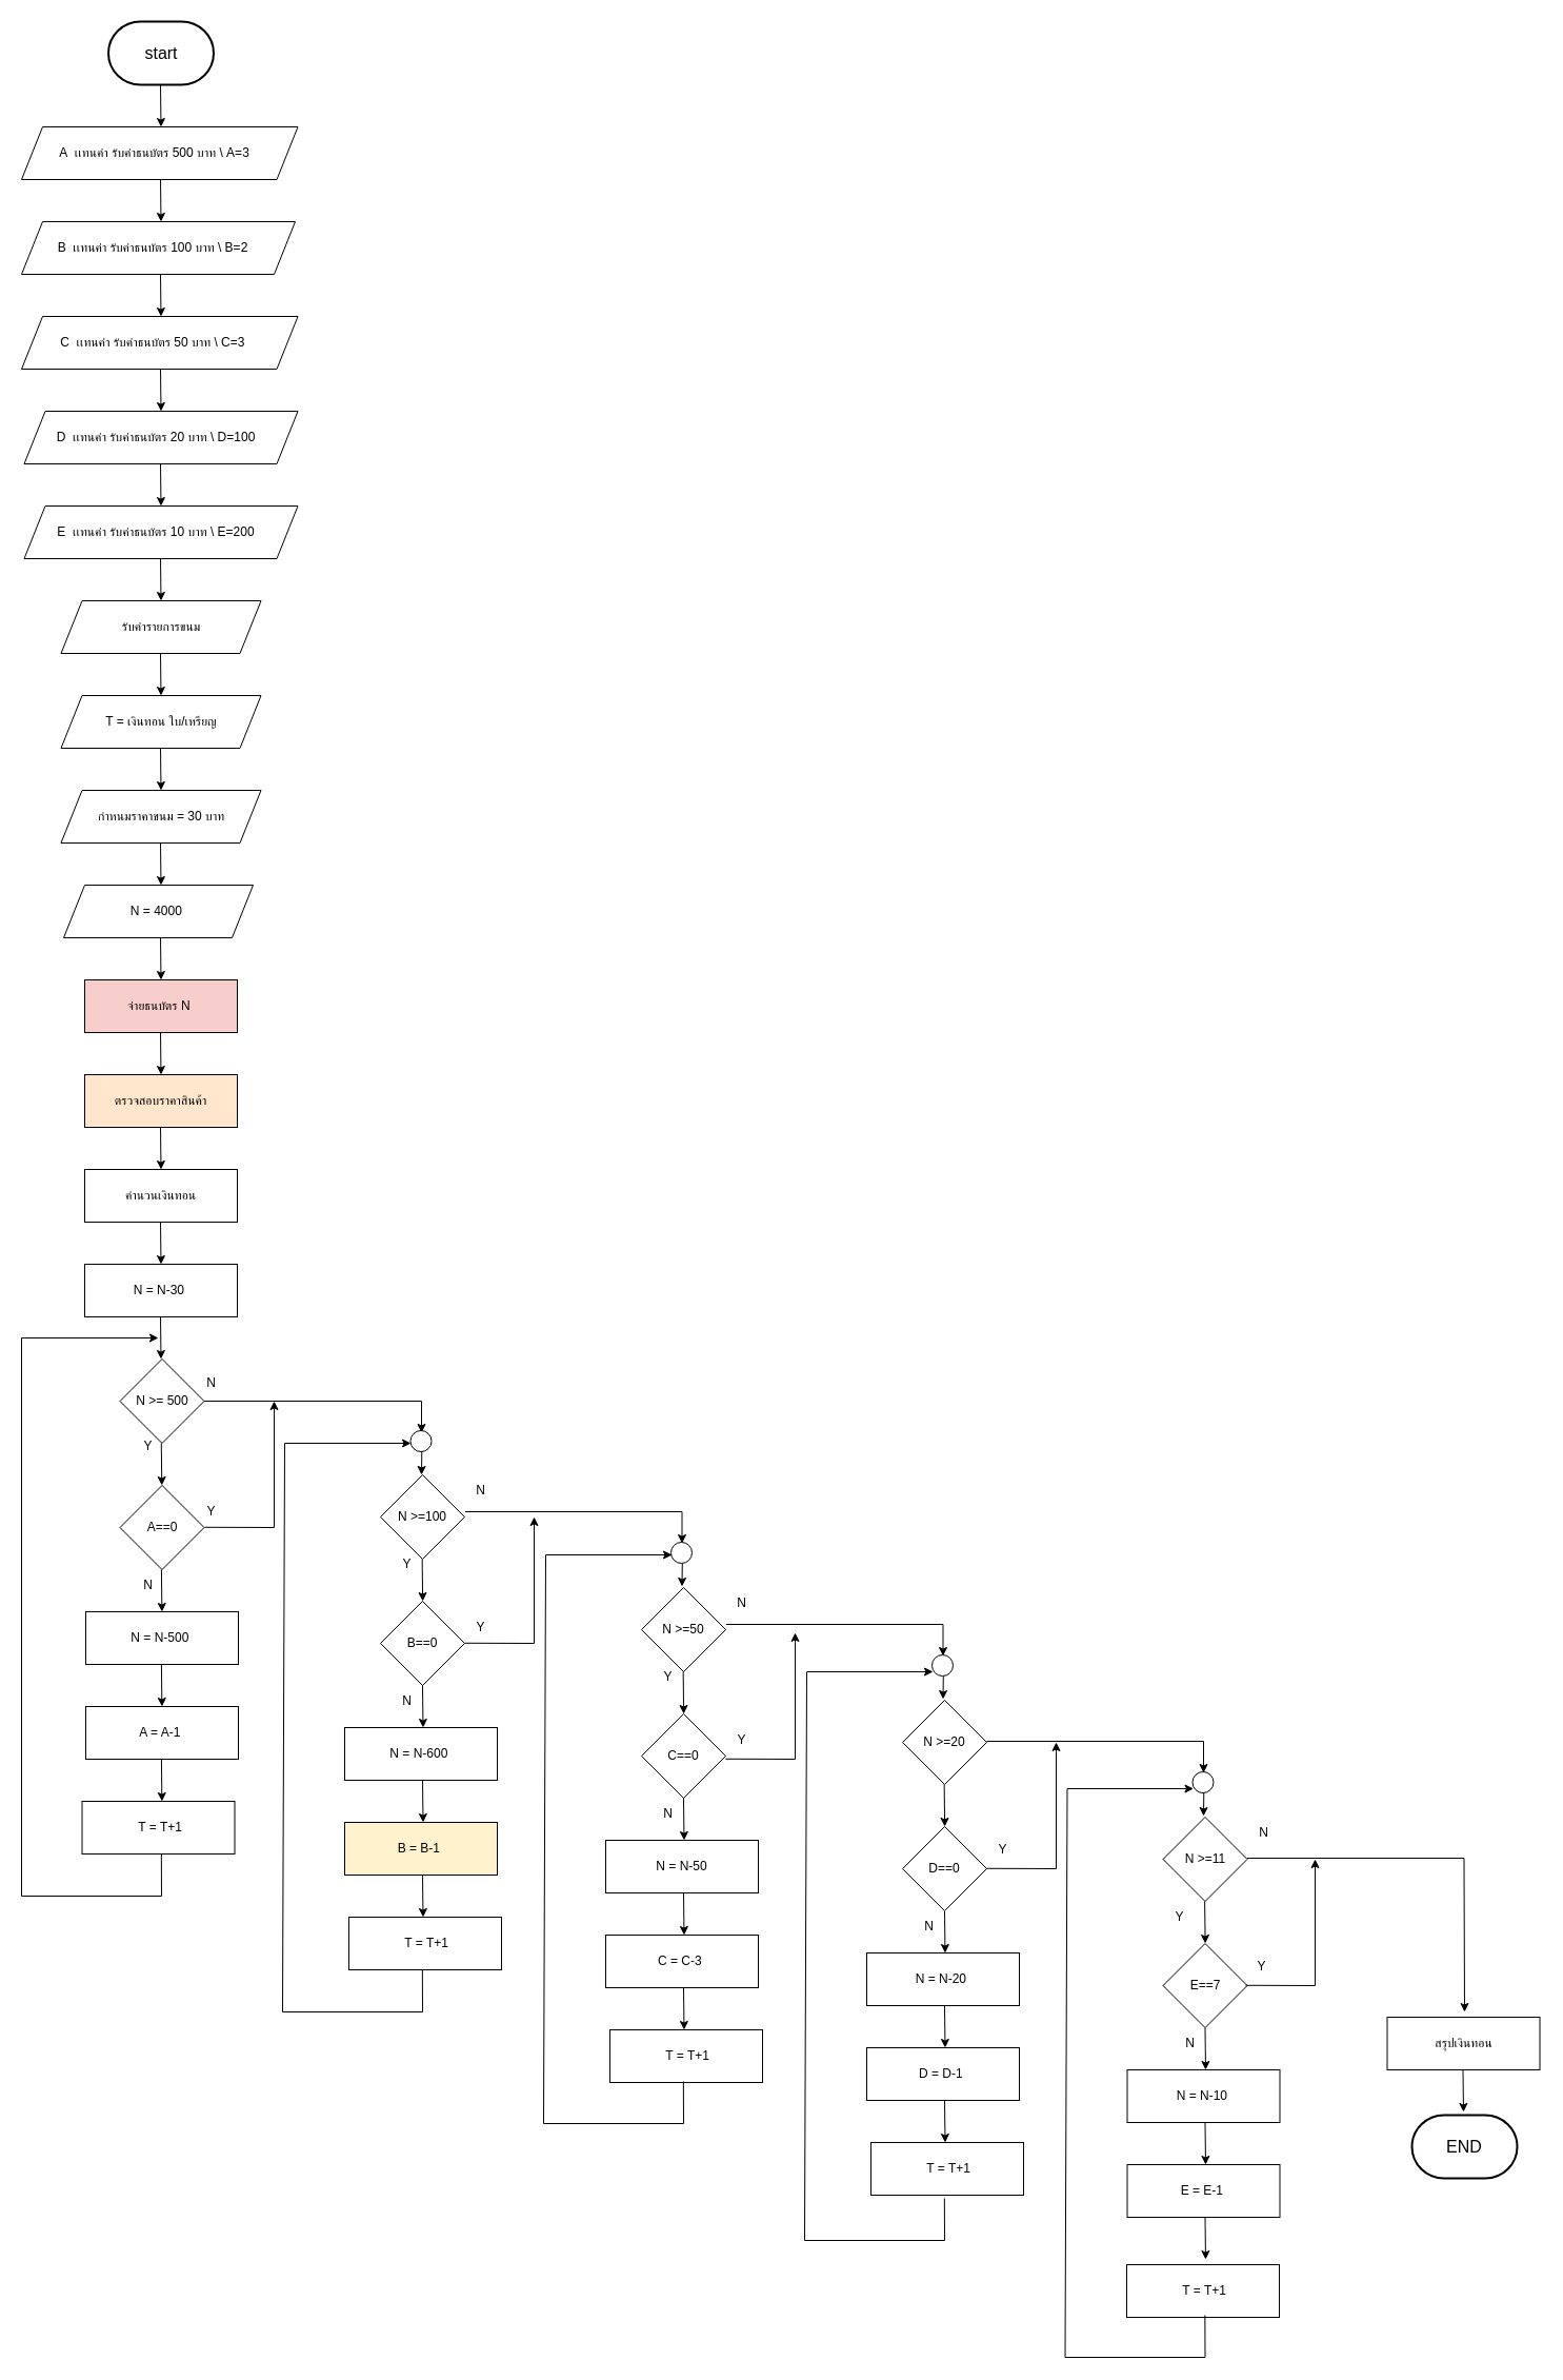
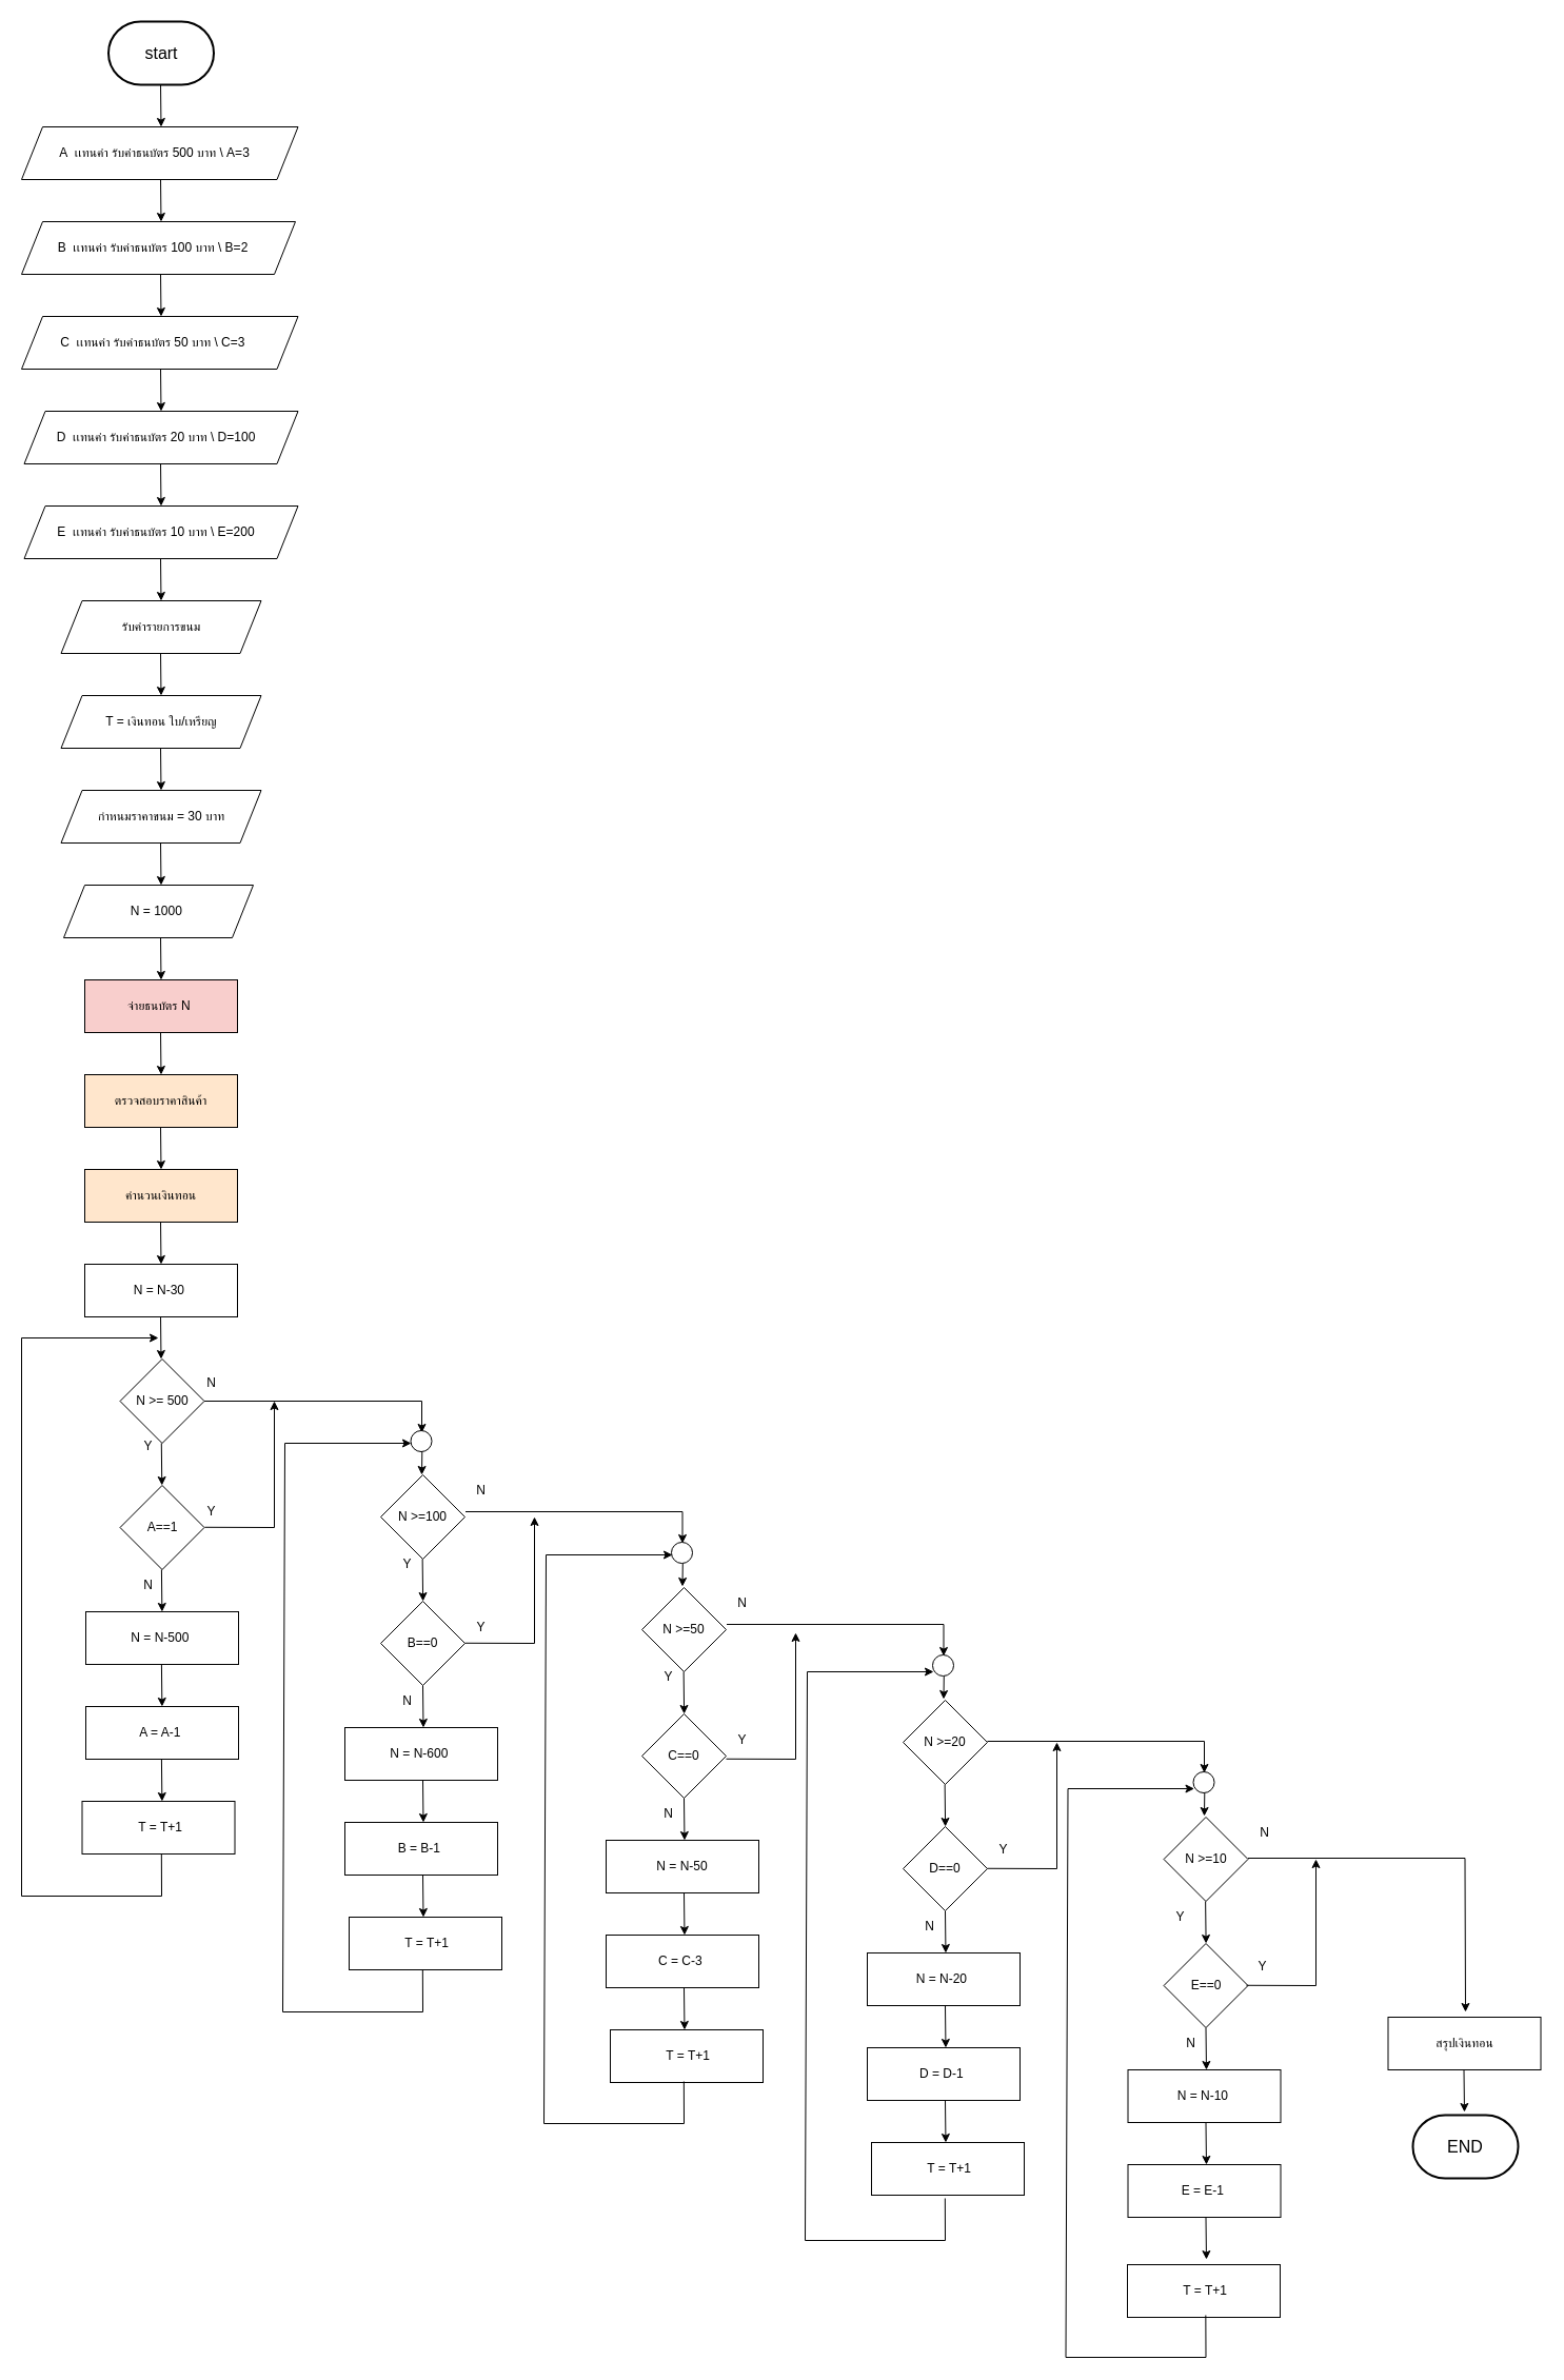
- <mxCell id="20" value="N = 4000&amp;nbsp;" style="shape=parallelogram;perimeter=parallelogramPerimeter;whiteSpace=wrap;html=1;fixedSize=1;" vertex="1" parent="1"><mxGeometry x="60" y="840" width="180" height="50" as="geometry" /></mxCell>
+ <mxCell id="20" value="N = 1000&amp;nbsp;" style="shape=parallelogram;perimeter=parallelogramPerimeter;whiteSpace=wrap;html=1;fixedSize=1;" vertex="1" parent="1"><mxGeometry x="60" y="840" width="180" height="50" as="geometry" /></mxCell>
- <mxCell id="27" value="คำนวนเงินทอน" style="rounded=0;whiteSpace=wrap;html=1;" vertex="1" parent="1"><mxGeometry x="80" y="1110" width="145" height="50" as="geometry" /></mxCell>
+ <mxCell id="27" value="คำนวนเงินทอน" style="rounded=0;whiteSpace=wrap;html=1;fillColor=#ffe6cc;" vertex="1" parent="1"><mxGeometry x="80" y="1110" width="145" height="50" as="geometry" /></mxCell>
- <mxCell id="32" value="A==0" style="rhombus;whiteSpace=wrap;html=1;" vertex="1" parent="1"><mxGeometry x="113.5" y="1410" width="80" height="80" as="geometry" /></mxCell>
+ <mxCell id="32" value="A==1" style="rhombus;whiteSpace=wrap;html=1;" vertex="1" parent="1"><mxGeometry x="113.5" y="1410" width="80" height="80" as="geometry" /></mxCell>
- <mxCell id="50" value="B = B-1&amp;nbsp;" style="rounded=0;whiteSpace=wrap;html=1;fillColor=#fff2cc;" vertex="1" parent="1"><mxGeometry x="327" y="1730" width="145" height="50" as="geometry" /></mxCell>
+ <mxCell id="50" value="B = B-1&amp;nbsp;" style="rounded=0;whiteSpace=wrap;html=1;" vertex="1" parent="1"><mxGeometry x="327" y="1730" width="145" height="50" as="geometry" /></mxCell>
- <mxCell id="100" value="N &amp;gt;=11" style="rhombus;whiteSpace=wrap;html=1;" vertex="1" parent="1"><mxGeometry x="1104.5" y="1725" width="80" height="80" as="geometry" /></mxCell>
+ <mxCell id="100" value="N &amp;gt;=10" style="rhombus;whiteSpace=wrap;html=1;" vertex="1" parent="1"><mxGeometry x="1104.5" y="1725" width="80" height="80" as="geometry" /></mxCell>
- <mxCell id="101" value="E==7" style="rhombus;whiteSpace=wrap;html=1;" vertex="1" parent="1"><mxGeometry x="1104.5" y="1845" width="80" height="80" as="geometry" /></mxCell>
+ <mxCell id="101" value="E==0" style="rhombus;whiteSpace=wrap;html=1;" vertex="1" parent="1"><mxGeometry x="1104.5" y="1845" width="80" height="80" as="geometry" /></mxCell>
